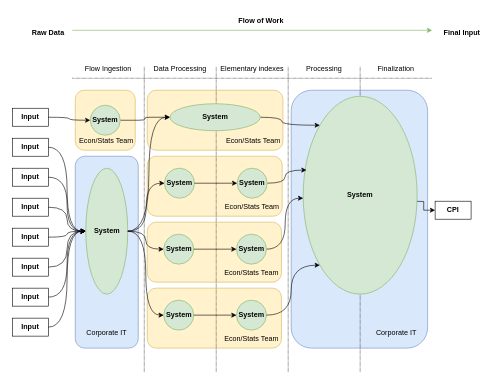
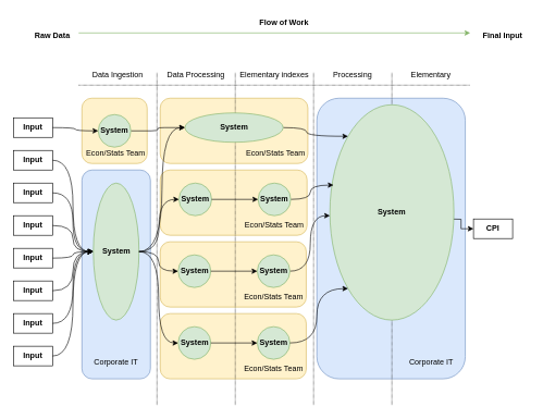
- <mxCell id="16" value="Flow Ingestion" style="text;html=1;align=center;verticalAlign=middle;whiteSpace=wrap;rounded=0;" parent="1" vertex="1"><mxGeometry x="120" y="100" width="120" height="30" as="geometry" /></mxCell>
+ <mxCell id="16" value="Data Ingestion" style="text;html=1;align=center;verticalAlign=middle;whiteSpace=wrap;rounded=0;" parent="1" vertex="1"><mxGeometry x="120" y="100" width="120" height="30" as="geometry" /></mxCell>
- <mxCell id="21" value="Finalization" style="text;html=1;align=center;verticalAlign=middle;whiteSpace=wrap;rounded=0;" parent="1" vertex="1"><mxGeometry x="600" y="100" width="120" height="30" as="geometry" /></mxCell>
+ <mxCell id="21" value="Elementary" style="text;html=1;align=center;verticalAlign=middle;whiteSpace=wrap;rounded=0;" parent="1" vertex="1"><mxGeometry x="600" y="100" width="120" height="30" as="geometry" /></mxCell>
